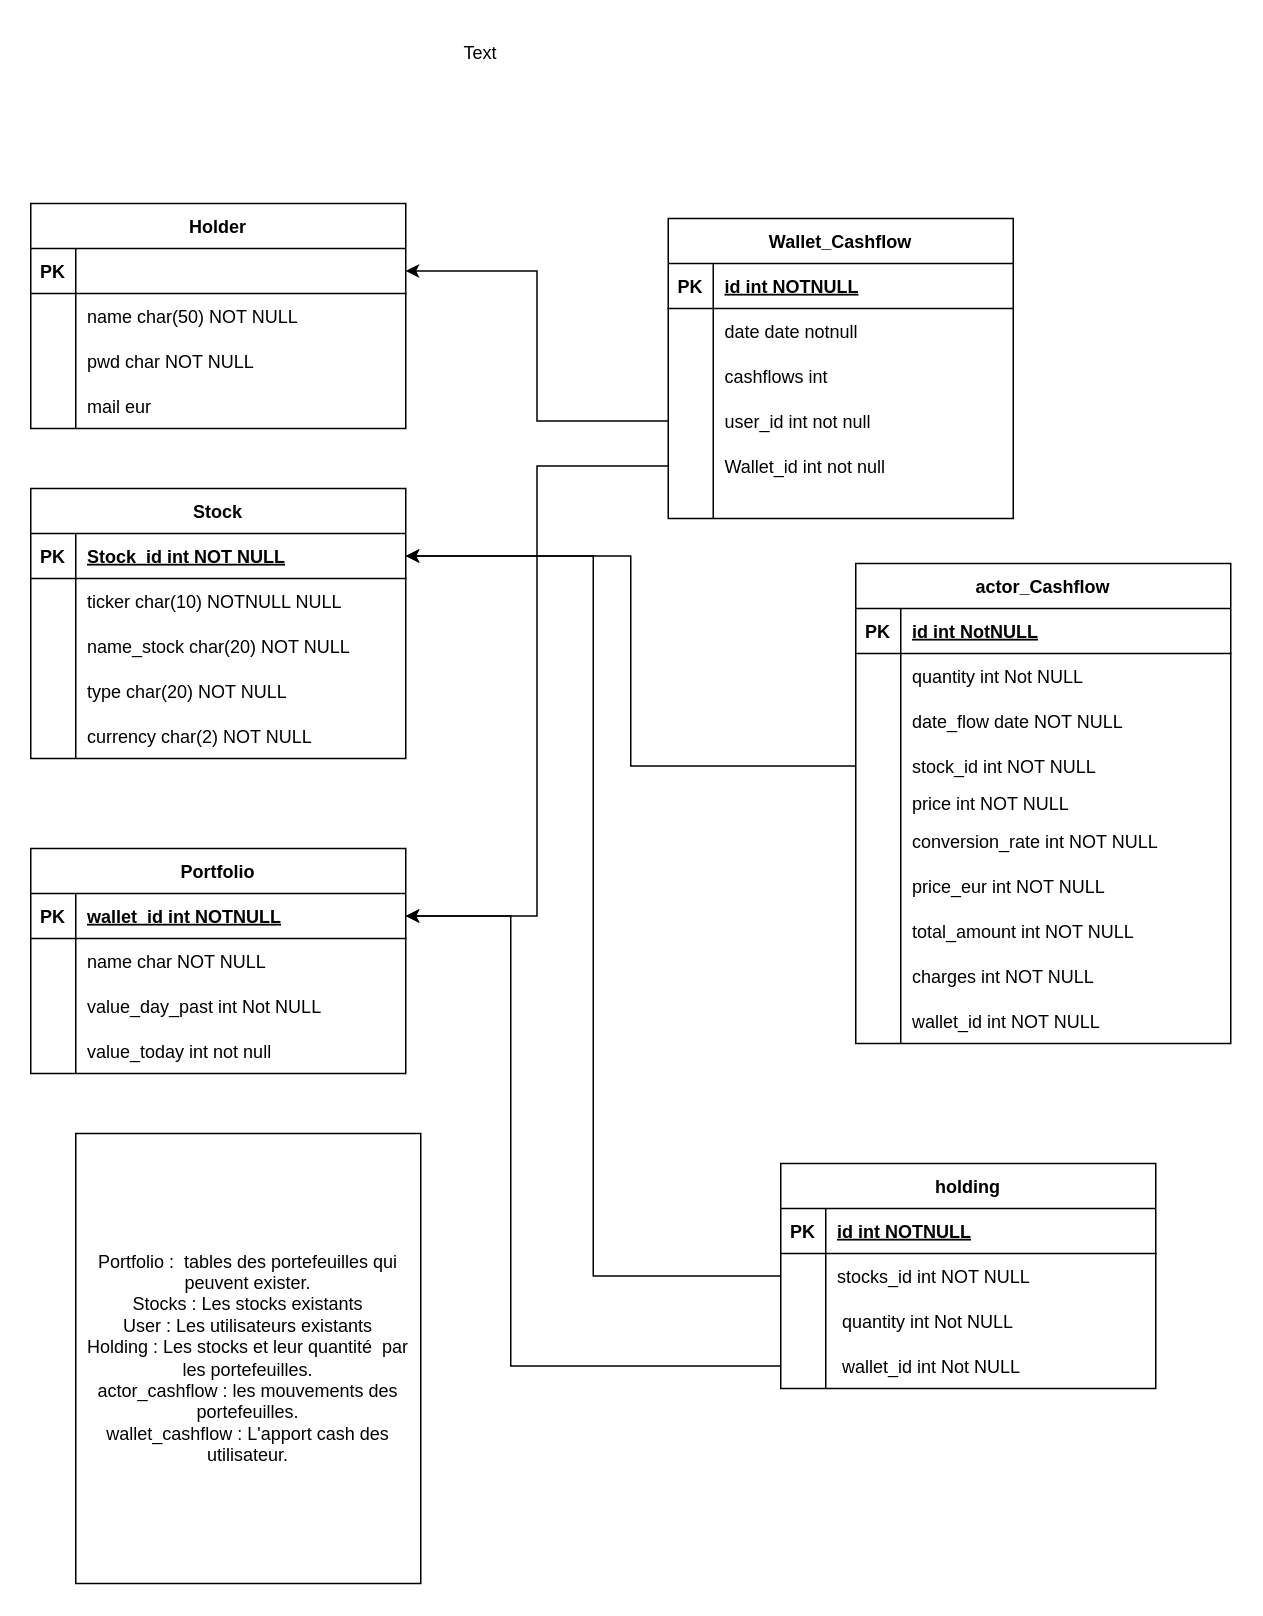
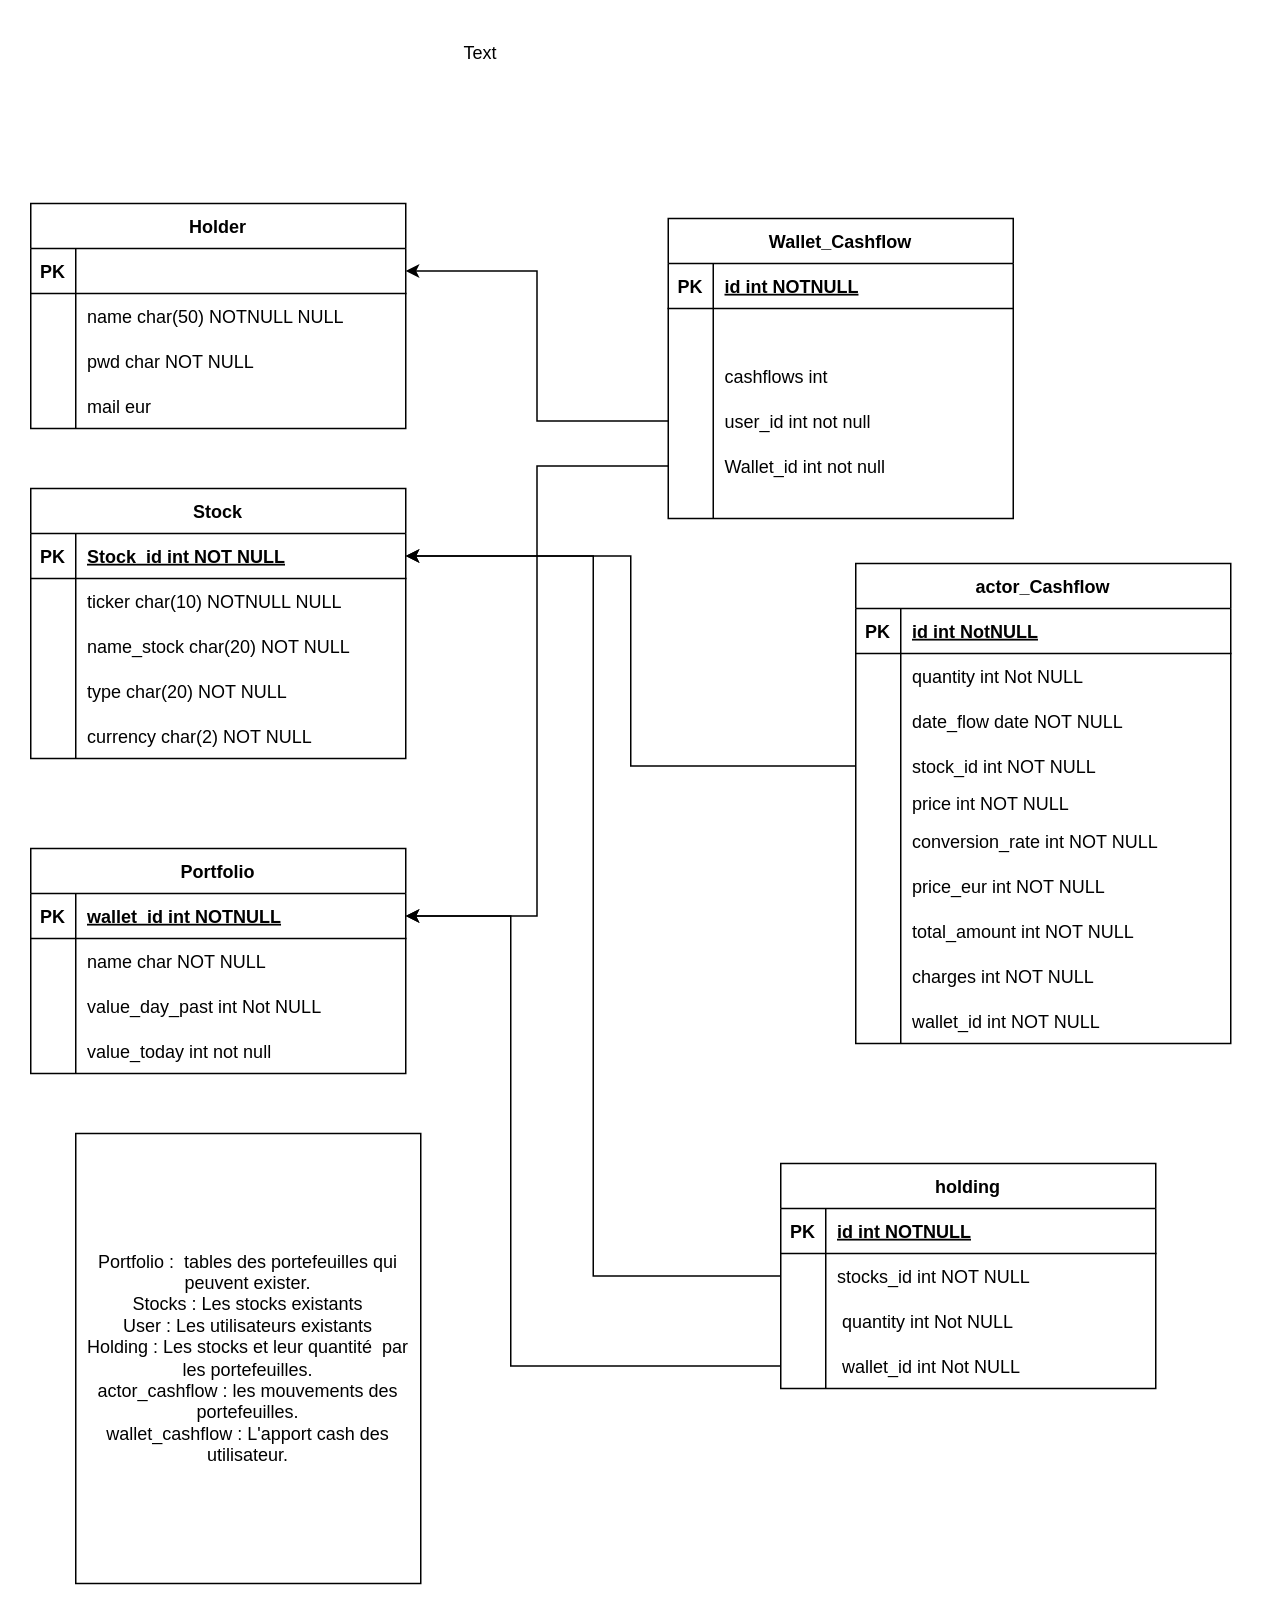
- <mxCell id="38" value="name char(50) NOT NULL" style="shape=partialRectangle;overflow=hidden;connectable=0;fillColor=none;top=0;left=0;bottom=0;right=0;align=left;spacingLeft=6;" parent="36" vertex="1"><mxGeometry x="30" width="220" height="30" as="geometry"><mxRectangle width="220" height="30" as="alternateBounds" /></mxGeometry></mxCell>
+ <mxCell id="38" value="name char(50) NOTNULL NULL" style="shape=partialRectangle;overflow=hidden;connectable=0;fillColor=none;top=0;left=0;bottom=0;right=0;align=left;spacingLeft=6;" parent="36" vertex="1"><mxGeometry x="30" width="220" height="30" as="geometry"><mxRectangle width="220" height="30" as="alternateBounds" /></mxGeometry></mxCell>
- <mxCell id="67" value="date date notnull" style="shape=partialRectangle;overflow=hidden;connectable=0;fillColor=none;top=0;left=0;bottom=0;right=0;align=left;spacingLeft=6;" parent="65" vertex="1"><mxGeometry x="30" width="200" height="30" as="geometry"><mxRectangle width="200" height="30" as="alternateBounds" /></mxGeometry></mxCell>
